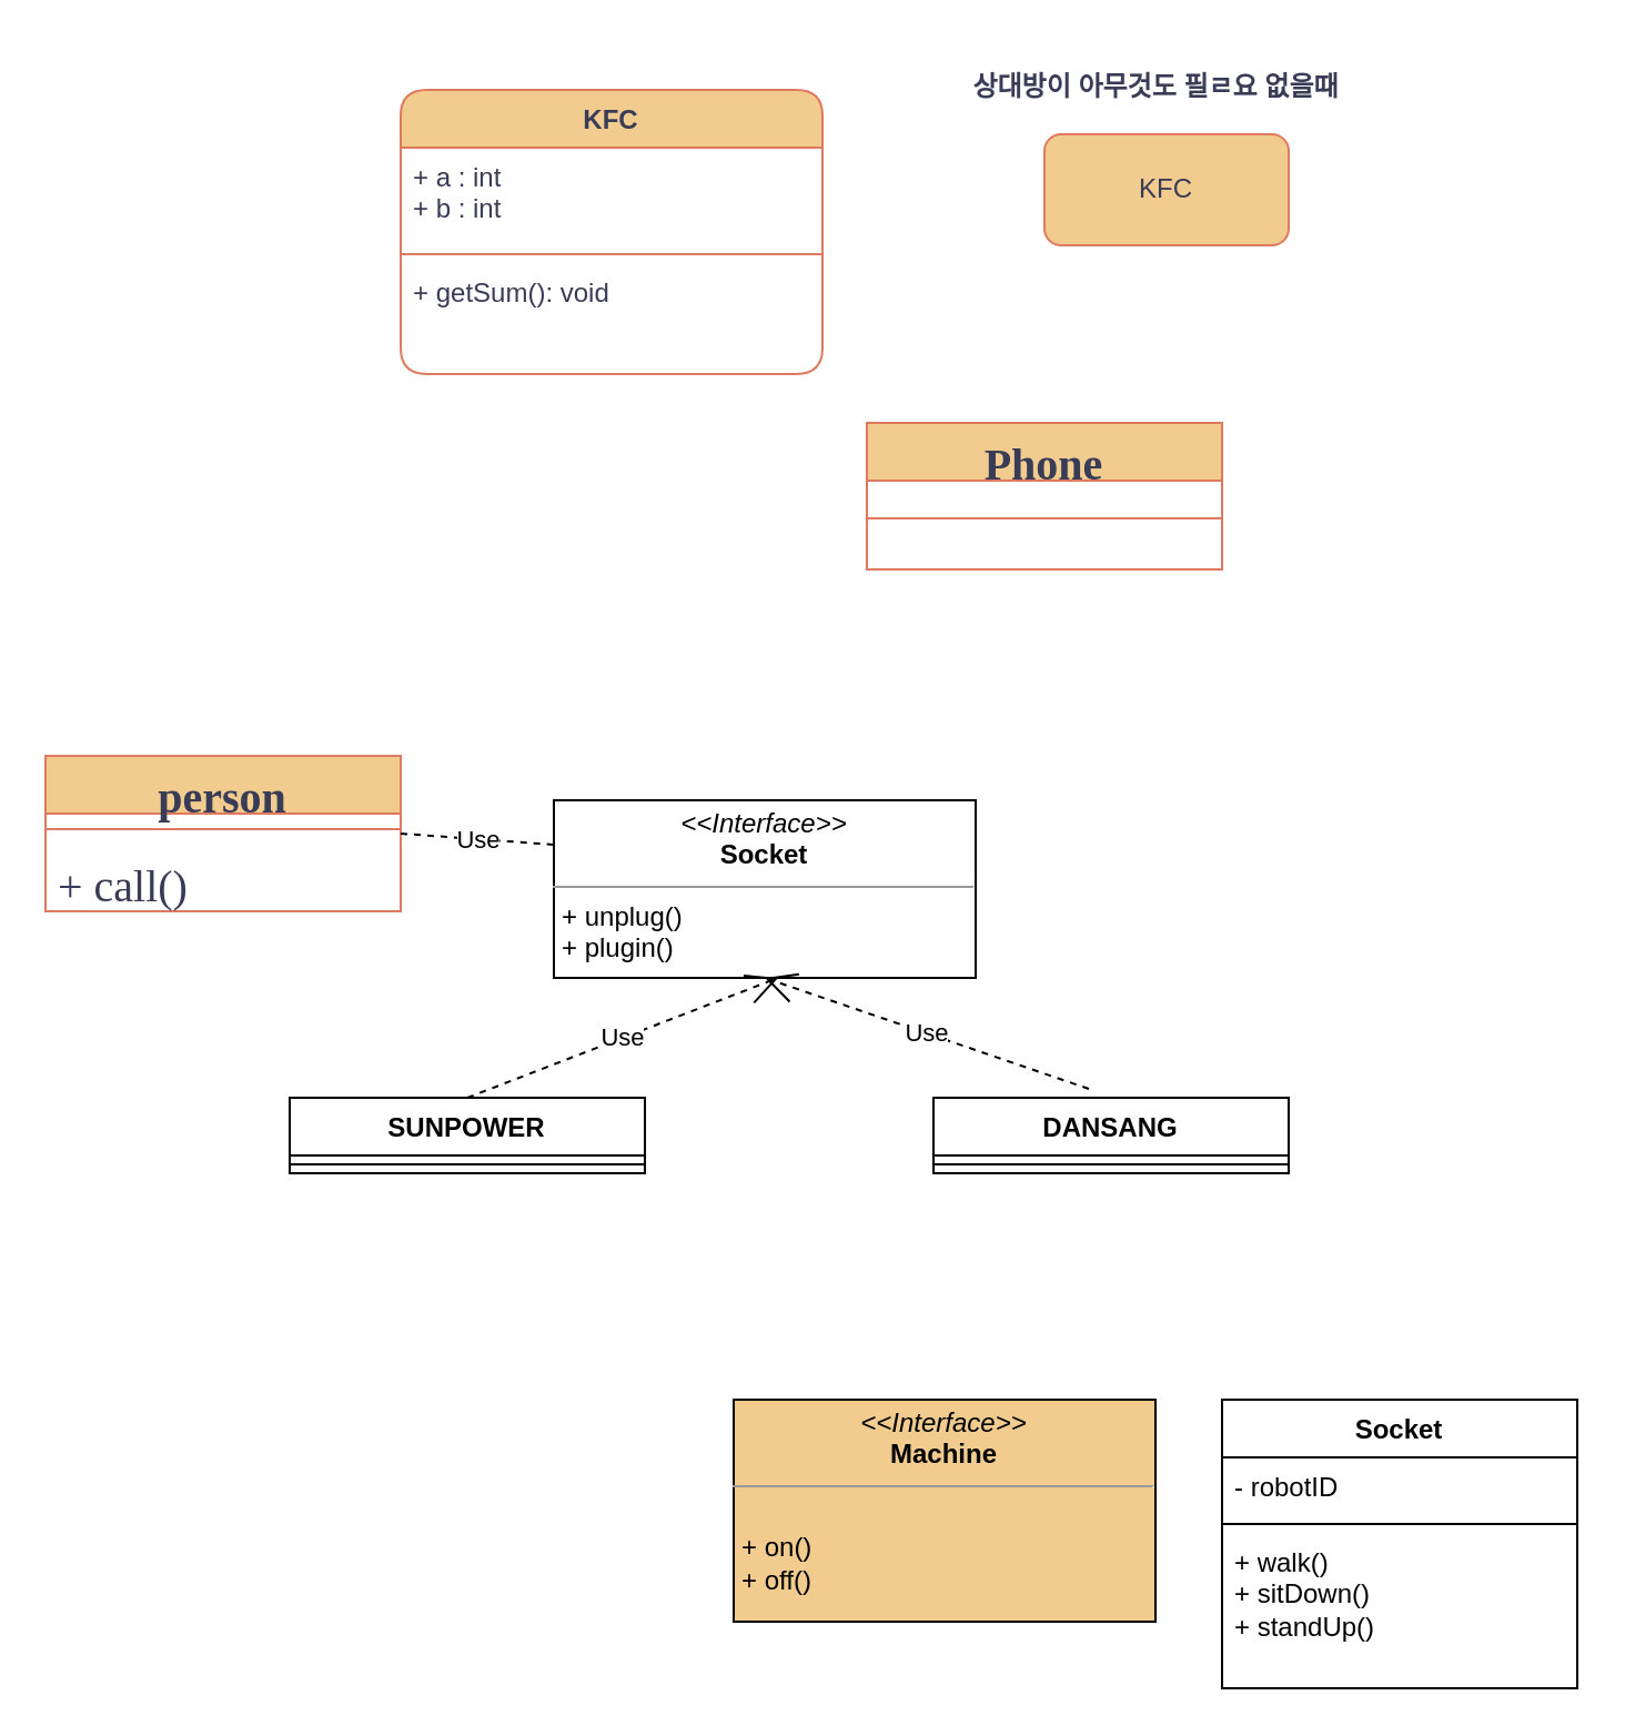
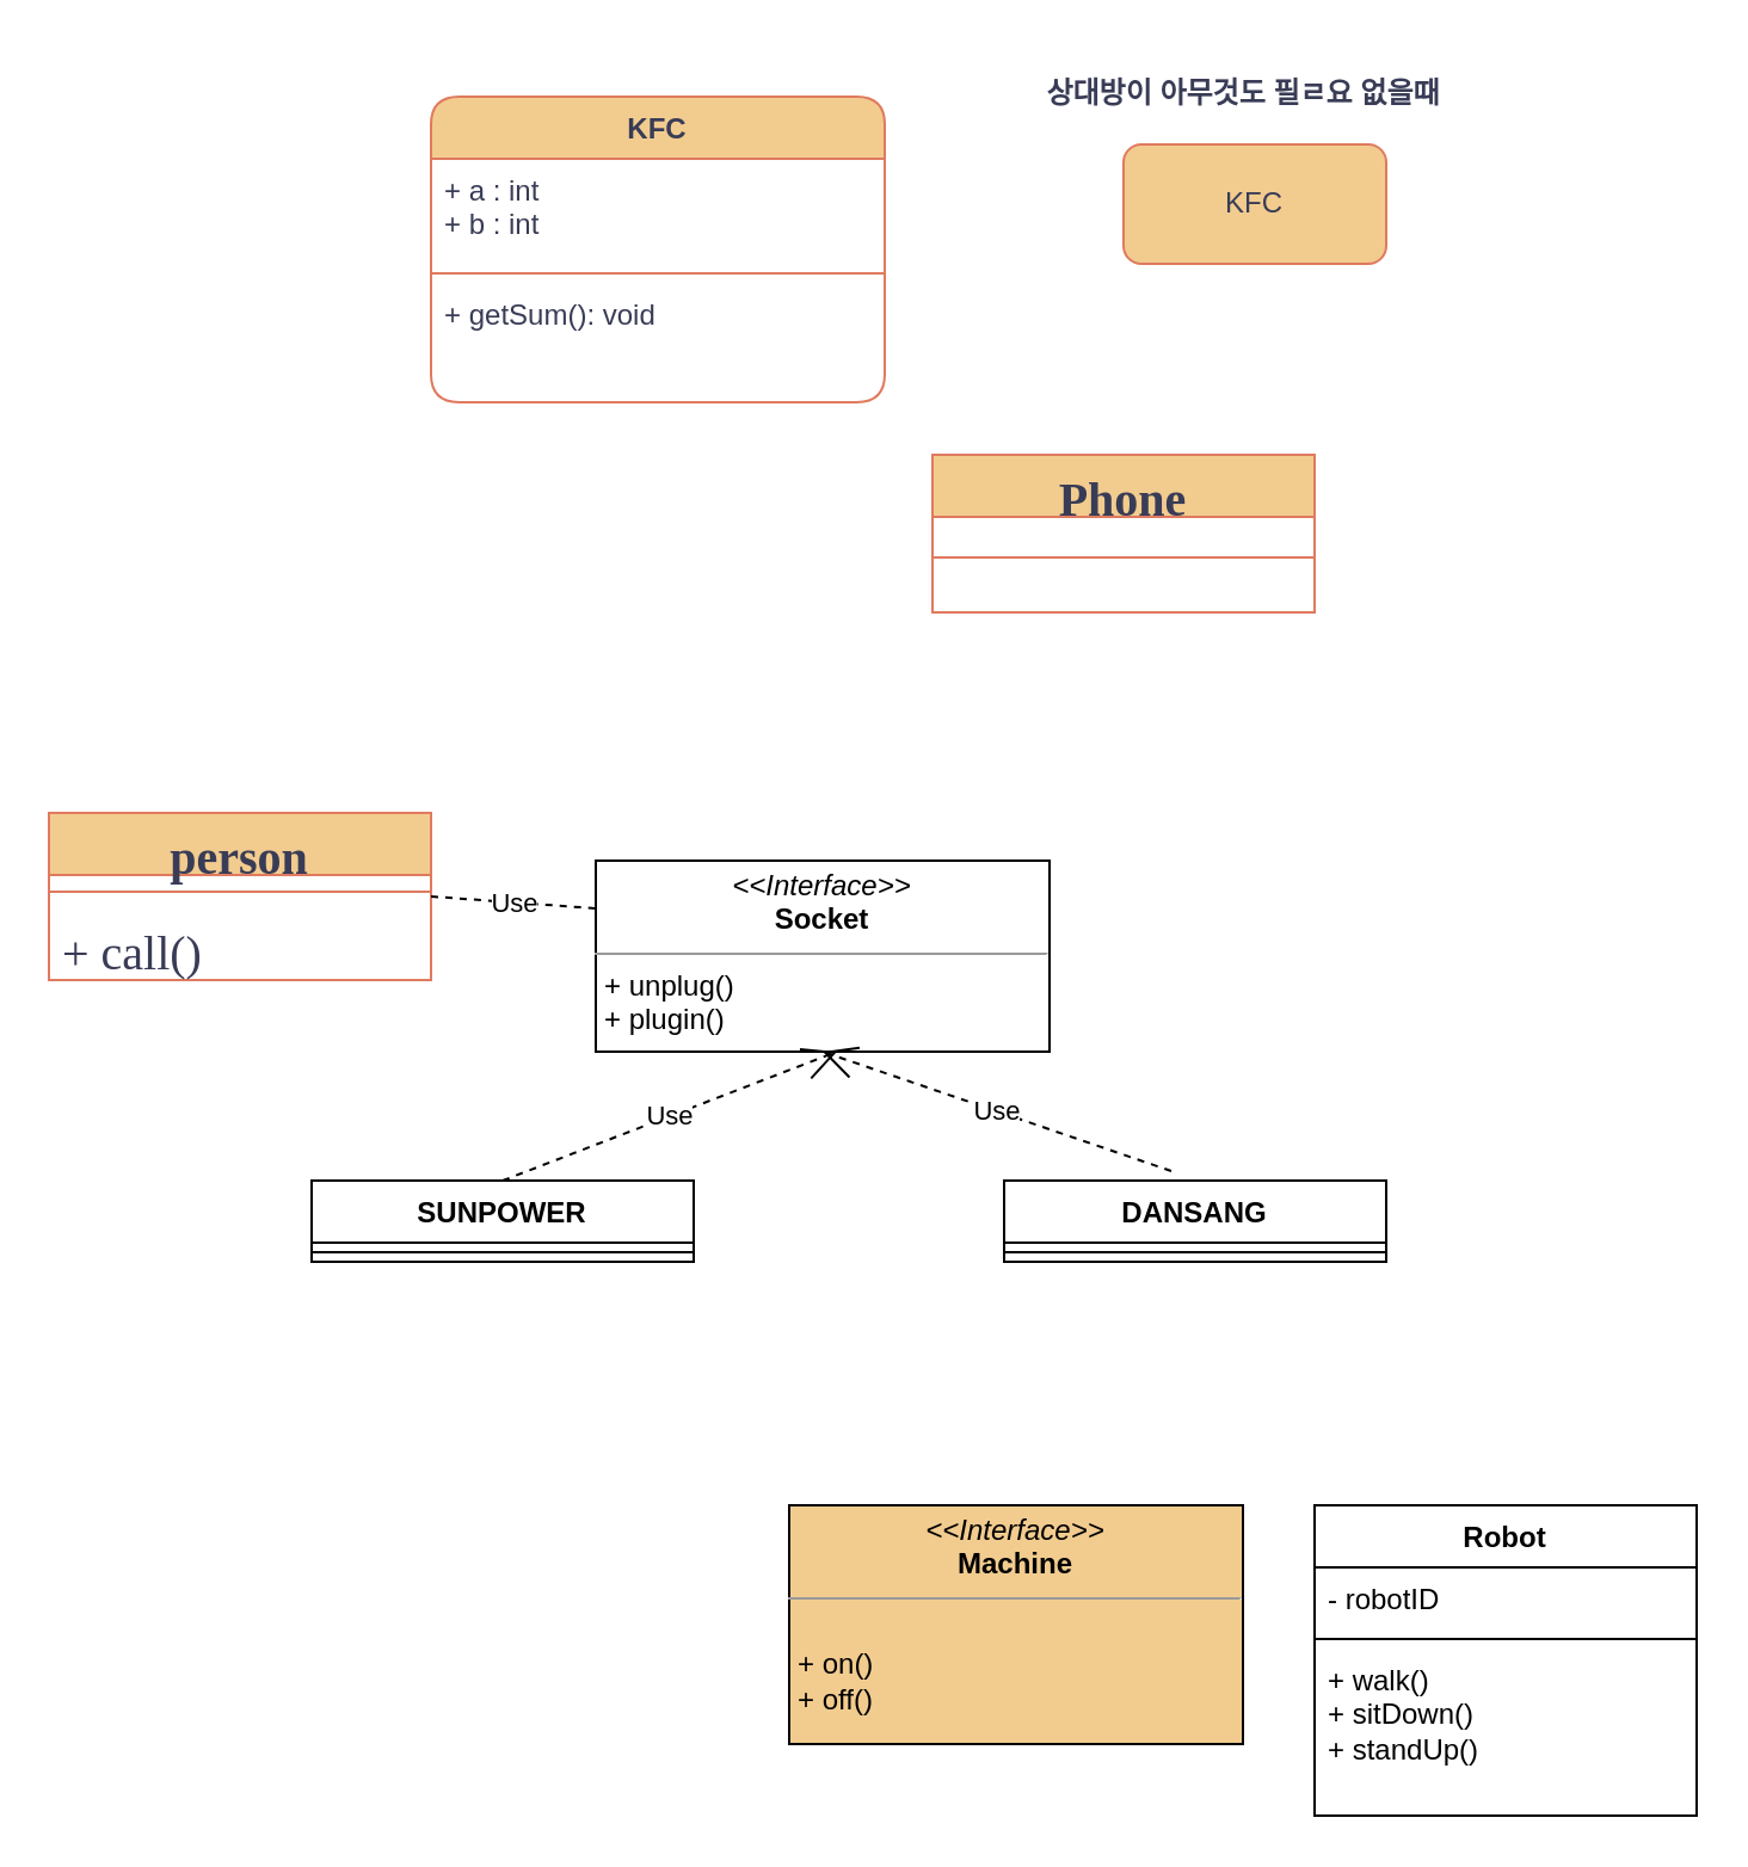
- <mxCell id="23" value="Socket" style="swimlane;fontStyle=1;align=center;verticalAlign=top;childLayout=stackLayout;horizontal=1;startSize=26;horizontalStack=0;resizeParent=1;resizeParentMax=0;resizeLast=0;collapsible=1;marginBottom=0;whiteSpace=wrap;html=1;" vertex="1" parent="1"><mxGeometry x="550" y="630" width="160" height="130" as="geometry" /></mxCell>
+ <mxCell id="23" value="Robot" style="swimlane;fontStyle=1;align=center;verticalAlign=top;childLayout=stackLayout;horizontal=1;startSize=26;horizontalStack=0;resizeParent=1;resizeParentMax=0;resizeLast=0;collapsible=1;marginBottom=0;whiteSpace=wrap;html=1;" vertex="1" parent="1"><mxGeometry x="550" y="630" width="160" height="130" as="geometry" /></mxCell>
